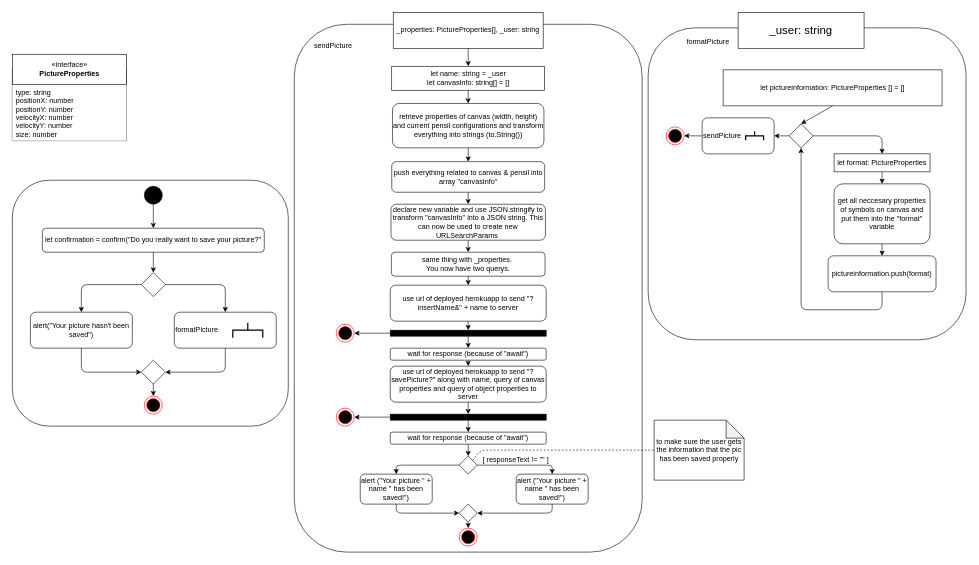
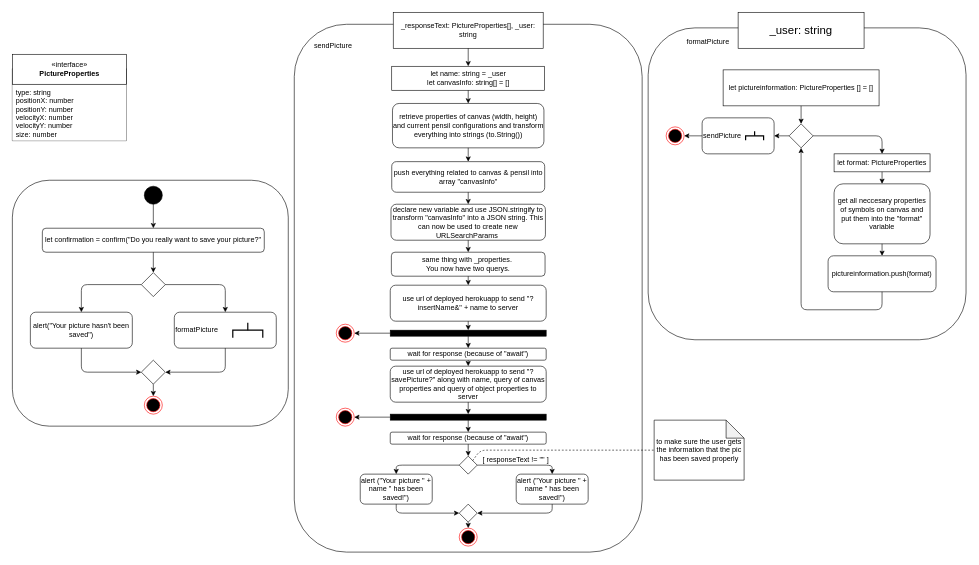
- <mxCell id="41" value="_properties: PictureProperties[], _user: string" style="rounded=0;whiteSpace=wrap;html=1;fillColor=#ffffff;" vertex="1" parent="1"><mxGeometry x="655" width="250" height="60" as="geometry" y="20" /></mxCell>
+ <mxCell id="41" value="_responseText: PictureProperties[], _user: string" style="rounded=0;whiteSpace=wrap;html=1;fillColor=#ffffff;" vertex="1" parent="1"><mxGeometry x="655" width="250" height="60" as="geometry" y="20" /></mxCell>
- <mxCell id="24" value="let pictureinformation: PictureProperties [] = []" style="rounded=0;whiteSpace=wrap;html=1;fillColor=#ffffff;" vertex="1" parent="1"><mxGeometry x="1205" y="116" width="365" height="60" as="geometry" /></mxCell>
+ <mxCell id="24" value="let pictureinformation: PictureProperties [] = []" style="rounded=0;whiteSpace=wrap;html=1;fillColor=#ffffff;" vertex="1" parent="1"><mxGeometry x="1205" y="116" width="260" height="60" as="geometry" /></mxCell>
